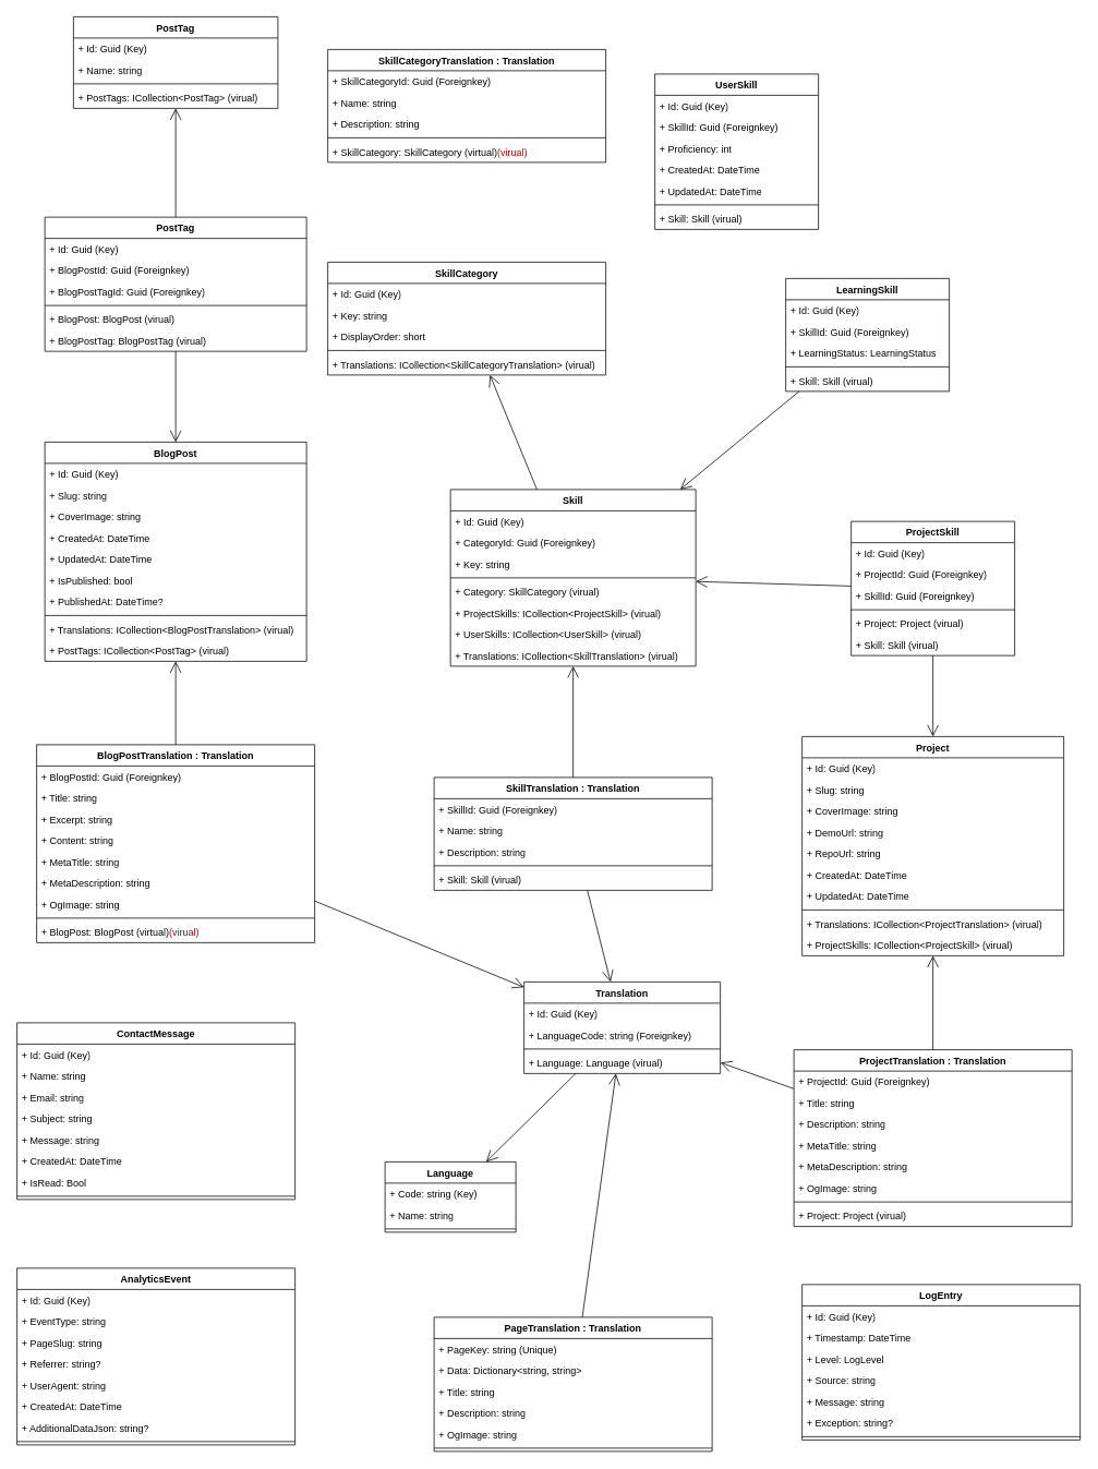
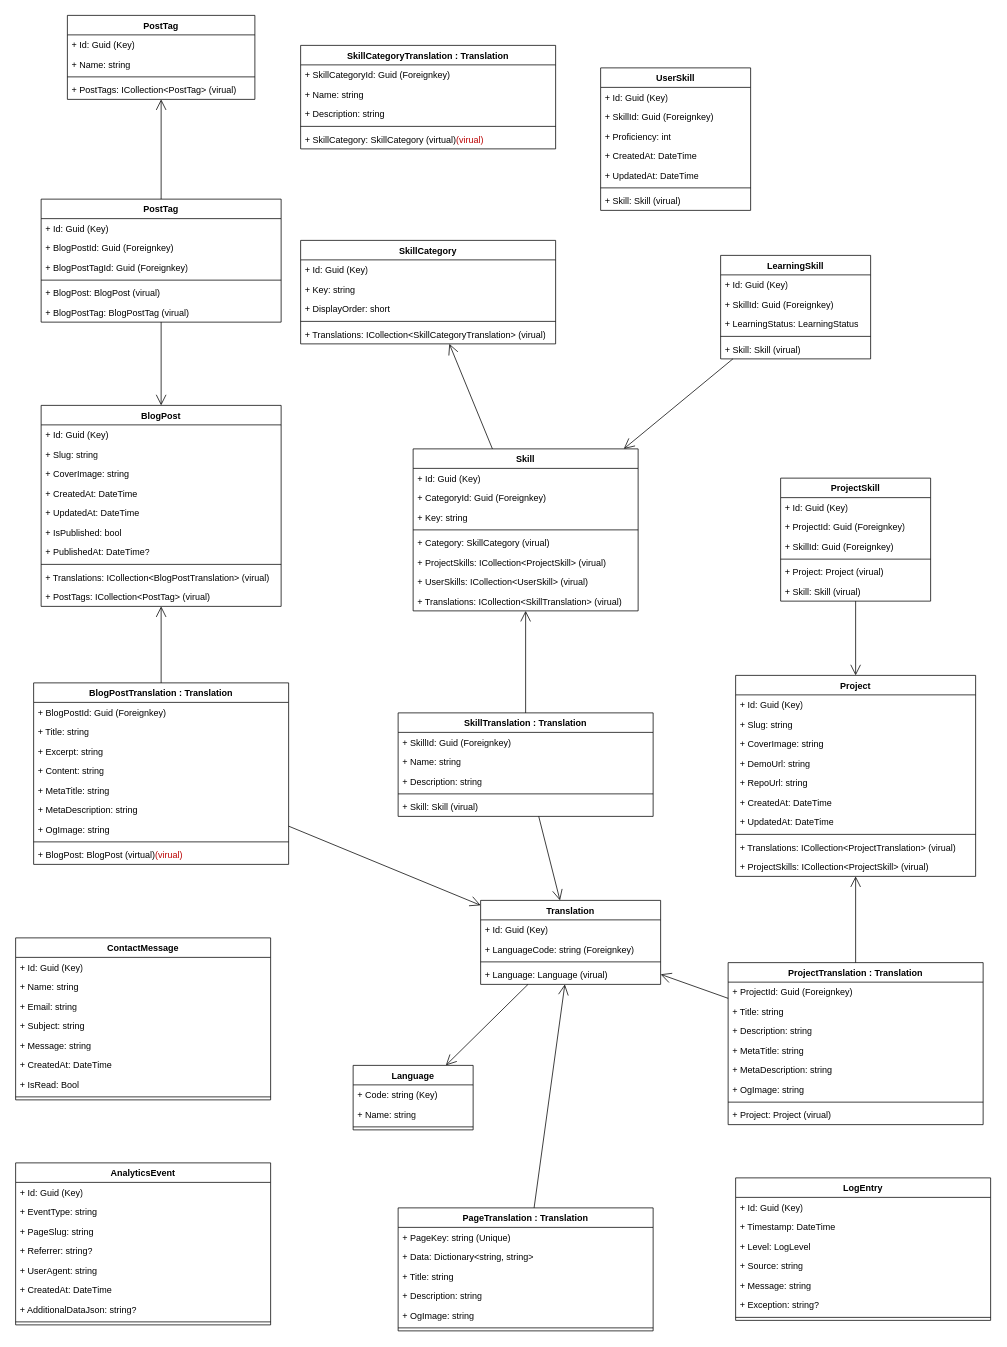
- <mxCell id="59" value="" style="endArrow=open;endFill=1;endSize=12;html=1;rounded=0;" parent="1" source="52" target="12" edge="1"><mxGeometry width="160" relative="1" as="geometry"><mxPoint x="720" y="1091" as="sourcePoint" /><mxPoint x="720" y="963" as="targetPoint" /></mxGeometry></mxCell>
